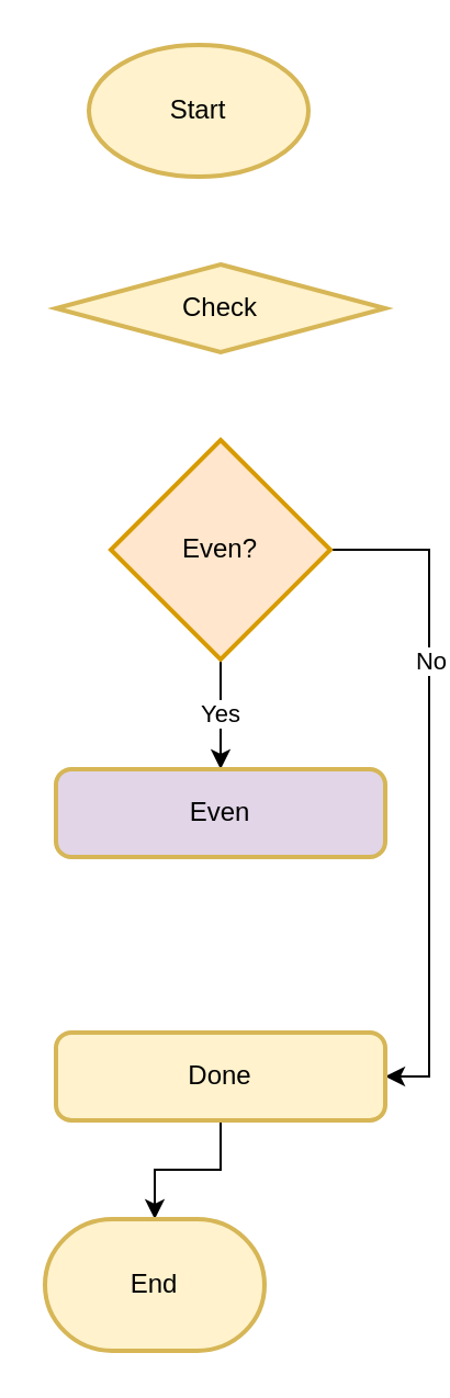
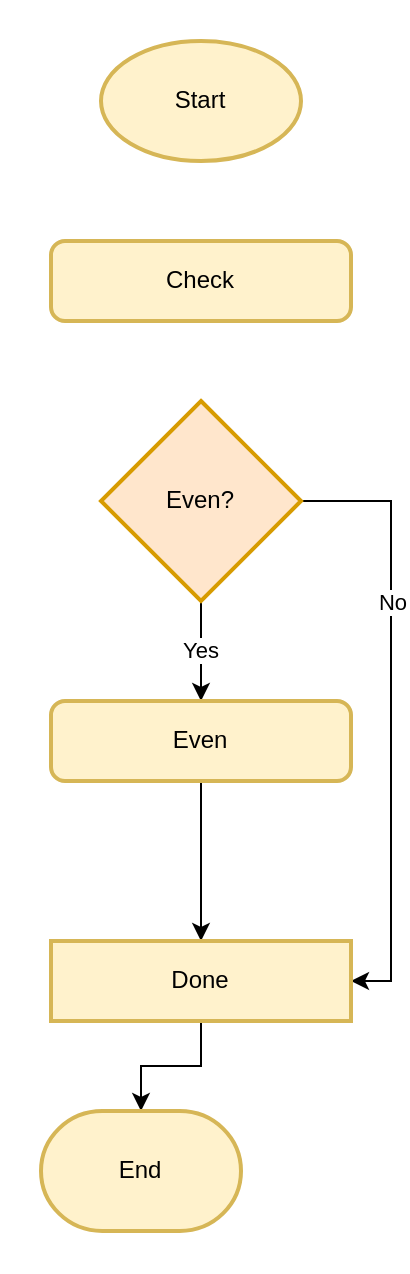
- <mxCell id="11" value="Start" style="strokeWidth=2;html=1;shape=mxgraph.flowchart.start_1;whiteSpace=wrap;fillColor=#fff2cc;strokeColor=#d6b656;" vertex="1" parent="1"><mxGeometry x="40" y="20" width="100" height="60" as="geometry" /></mxCell>
+ <mxCell id="11" value="Start" style="strokeWidth=2;html=1;shape=mxgraph.flowchart.start_1;whiteSpace=wrap;fillColor=#fff2cc;strokeColor=#d6b656;" vertex="1" parent="1"><mxGeometry x="50" y="20" width="100" height="60" as="geometry" /></mxCell>
- <mxCell id="2" value="Check" style="rhombus;whiteSpace=wrap;html=1;absoluteArcSize=1;arcSize=14;strokeWidth=2;fillColor=#fff2cc;strokeColor=#d6b656;" vertex="1" parent="1"><mxGeometry x="25" y="120" width="150" height="40" as="geometry" /></mxCell>
+ <mxCell id="2" value="Check" style="rounded=1;whiteSpace=wrap;html=1;absoluteArcSize=1;arcSize=14;strokeWidth=2;fillColor=#fff2cc;strokeColor=#d6b656;" vertex="1" parent="1"><mxGeometry x="25" y="120" width="150" height="40" as="geometry" /></mxCell>
- <mxCell id="8" value="Even" style="rounded=1;whiteSpace=wrap;html=1;absoluteArcSize=1;arcSize=14;strokeWidth=2;fillColor=#e1d5e7;strokeColor=#d6b656;" vertex="1" parent="1"><mxGeometry x="25" y="350" width="150" height="40" as="geometry" /></mxCell>
+ <mxCell id="8" value="Even" style="rounded=1;whiteSpace=wrap;html=1;absoluteArcSize=1;arcSize=14;strokeWidth=2;fillColor=#fff2cc;strokeColor=#d6b656;" vertex="1" parent="1"><mxGeometry x="25" y="350" width="150" height="40" as="geometry" /></mxCell>
+ <mxCell id="7" value="" style="edgeStyle=orthogonalEdgeStyle;rounded=0;orthogonalLoop=1;jettySize=auto;html=1;" edge="1" parent="1" source="8" target="10"><mxGeometry relative="1" as="geometry" /></mxCell>
- <mxCell id="10" value="Done" style="rounded=1;whiteSpace=wrap;html=1;absoluteArcSize=1;arcSize=14;strokeWidth=2;fillColor=#fff2cc;strokeColor=#d6b656;" vertex="1" parent="1"><mxGeometry x="25" y="470" width="150" height="40" as="geometry" /></mxCell>
+ <mxCell id="10" value="Done" style="whiteSpace=wrap;html=1;absoluteArcSize=1;arcSize=14;strokeWidth=2;fillColor=#fff2cc;strokeColor=#d6b656;rounded=0;" vertex="1" parent="1"><mxGeometry x="25" y="470" width="150" height="40" as="geometry" /></mxCell>
